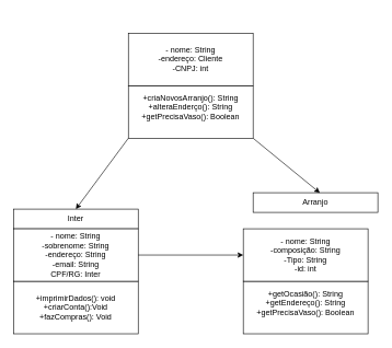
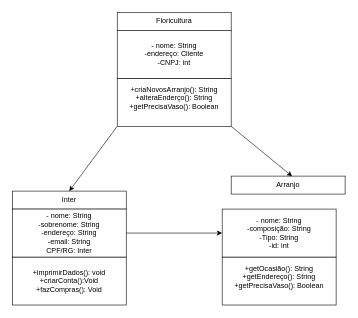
+ <mxCell id="9" value="Floricultura" style="rounded=0;whiteSpace=wrap;html=1;" vertex="1" parent="1"><mxGeometry x="195" y="20" width="190" height="30" as="geometry" /></mxCell>
